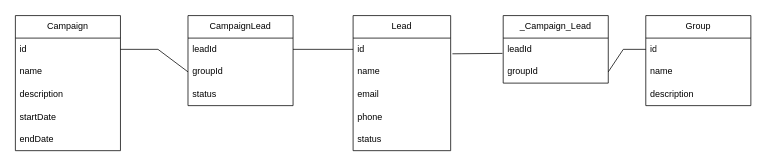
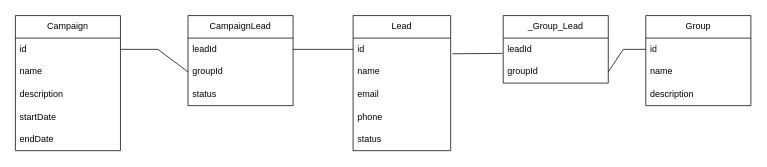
- <mxCell id="12" value="_Campaign_Lead" style="swimlane;fontStyle=0;childLayout=stackLayout;horizontal=1;startSize=30;horizontalStack=0;resizeParent=1;resizeParentMax=0;resizeLast=0;collapsible=1;marginBottom=0;whiteSpace=wrap;html=1;" vertex="1" parent="1"><mxGeometry x="670" y="20" width="140" height="90" as="geometry" /></mxCell>
+ <mxCell id="12" value="_Group_Lead" style="swimlane;fontStyle=0;childLayout=stackLayout;horizontal=1;startSize=30;horizontalStack=0;resizeParent=1;resizeParentMax=0;resizeLast=0;collapsible=1;marginBottom=0;whiteSpace=wrap;html=1;" vertex="1" parent="1"><mxGeometry x="670" y="20" width="140" height="90" as="geometry" /></mxCell>
